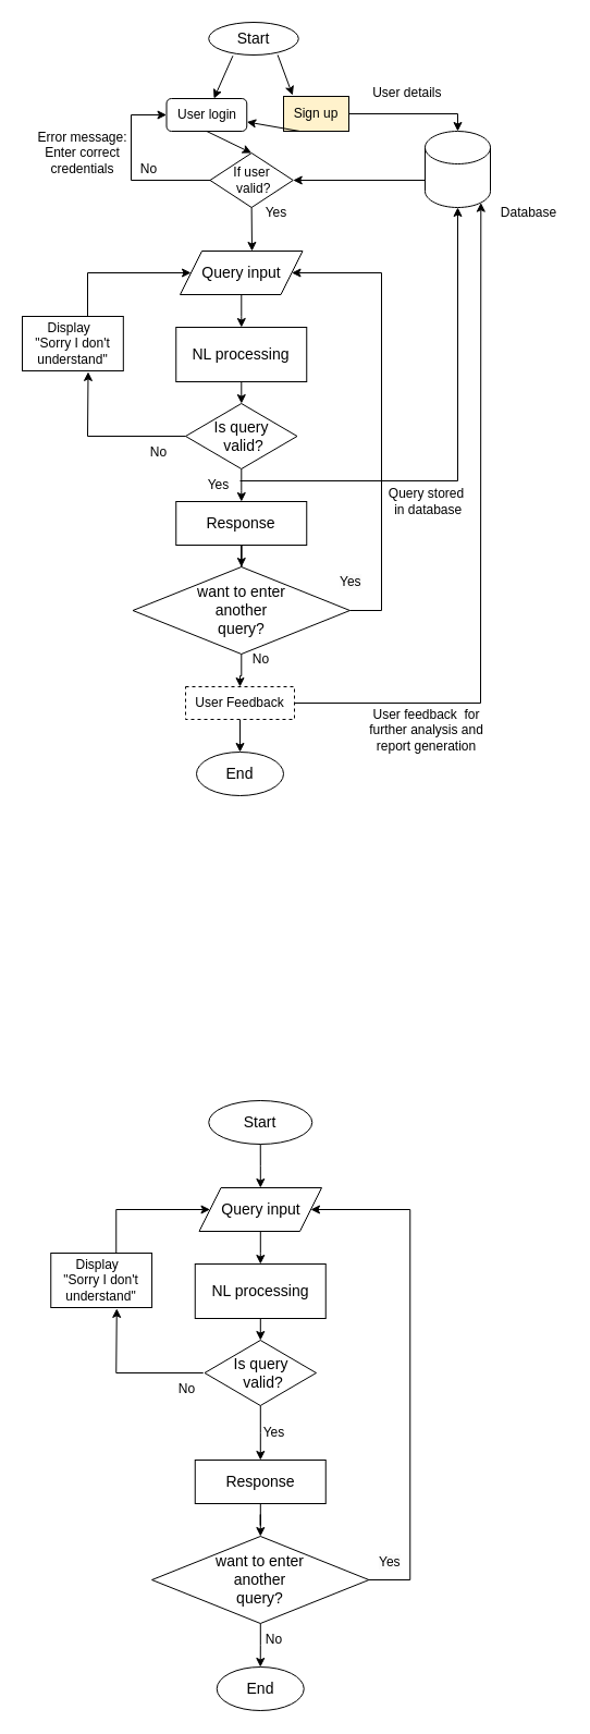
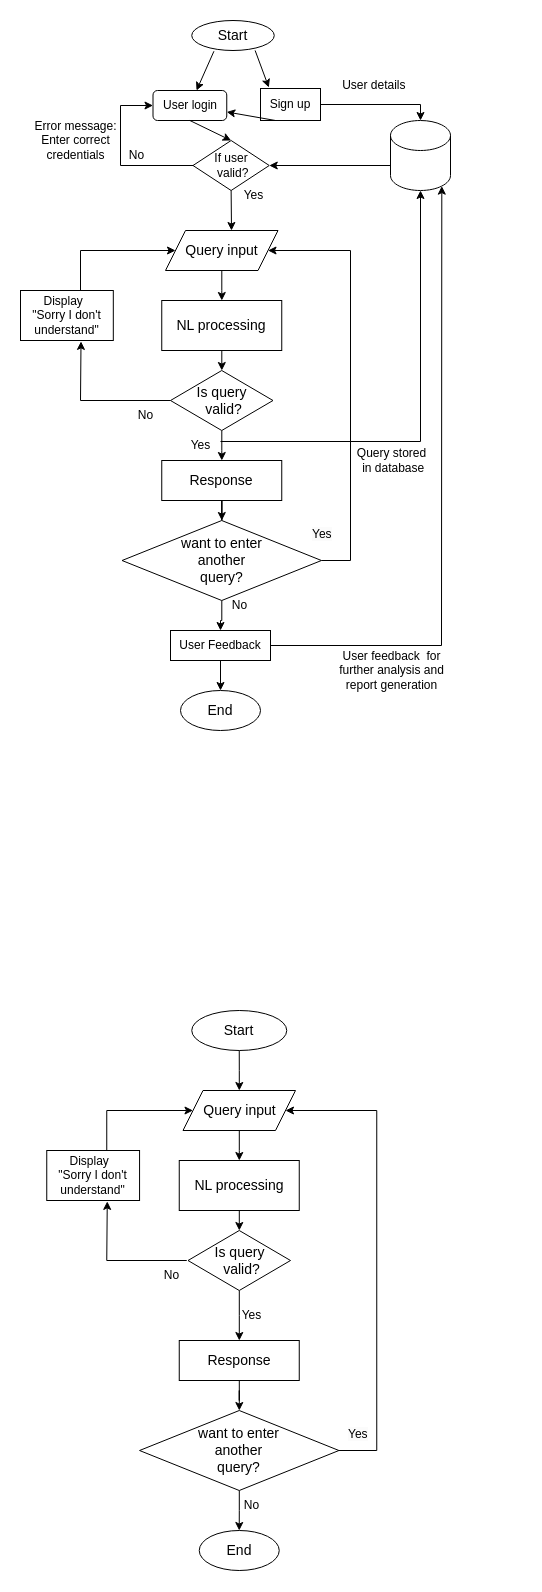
- <mxCell id="50" value="Sign up" style="rounded=0;whiteSpace=wrap;html=1;fillColor=#fff2cc;" parent="1" vertex="1"><mxGeometry x="260" y="88" width="60" height="32" as="geometry" /></mxCell>
+ <mxCell id="50" value="Sign up" style="rounded=0;whiteSpace=wrap;html=1;" parent="1" vertex="1"><mxGeometry x="260" y="88" width="60" height="32" as="geometry" /></mxCell>
- <mxCell id="54" value="Database" style="text;html=1;align=center;verticalAlign=middle;resizable=0;points=[];autosize=1;strokeColor=none;fillColor=none;" parent="1" vertex="1"><mxGeometry x="450" y="180" width="70" height="30" as="geometry" /></mxCell>
- <mxCell id="63" value="User Feedback" style="rounded=0;whiteSpace=wrap;html=1;dashed=1;" parent="1" vertex="1"><mxGeometry x="170" y="630" width="100" height="30" as="geometry" /></mxCell>
+ <mxCell id="63" value="User Feedback" style="rounded=0;whiteSpace=wrap;html=1;" parent="1" vertex="1"><mxGeometry x="170" y="630" width="100" height="30" as="geometry" /></mxCell>
